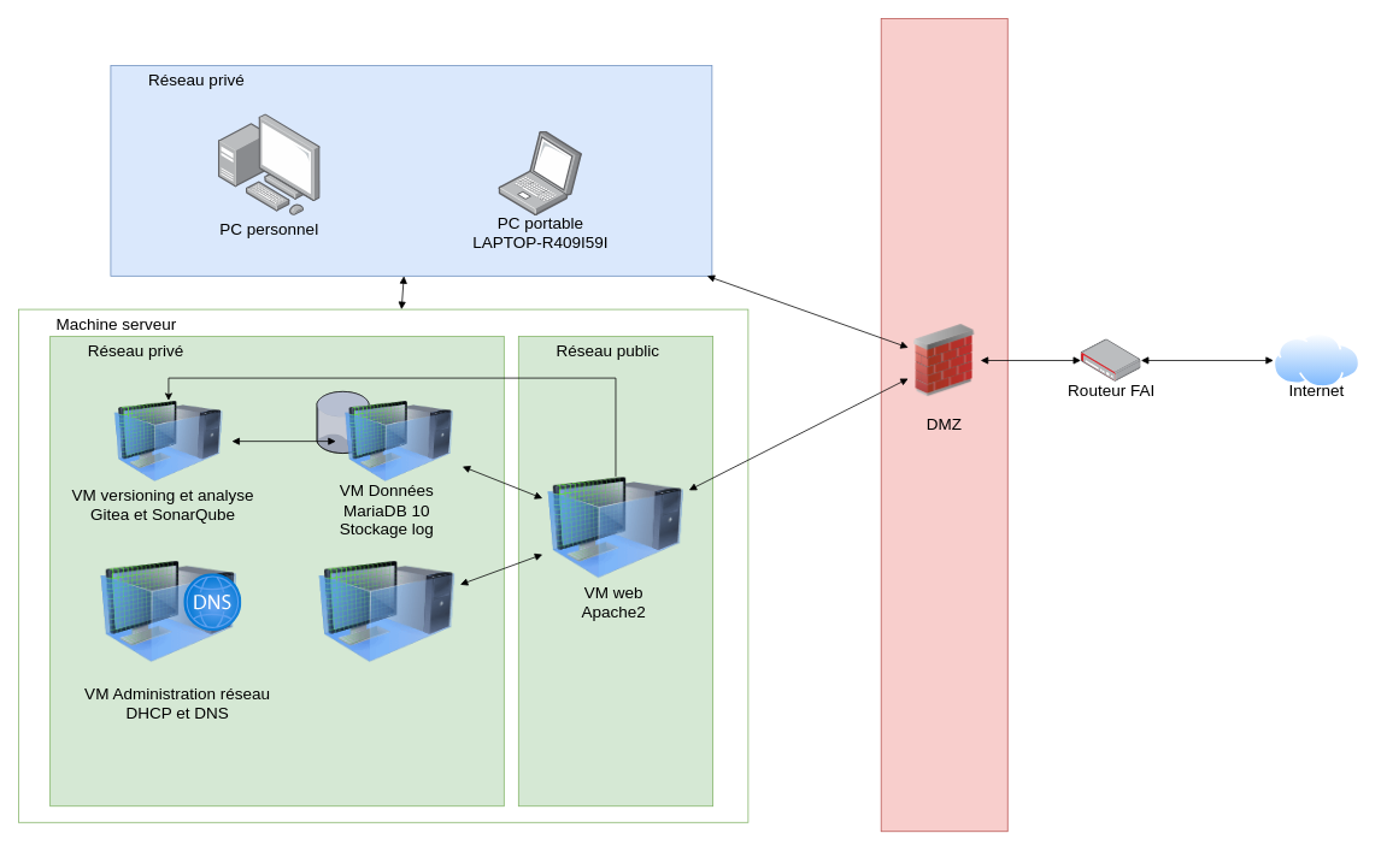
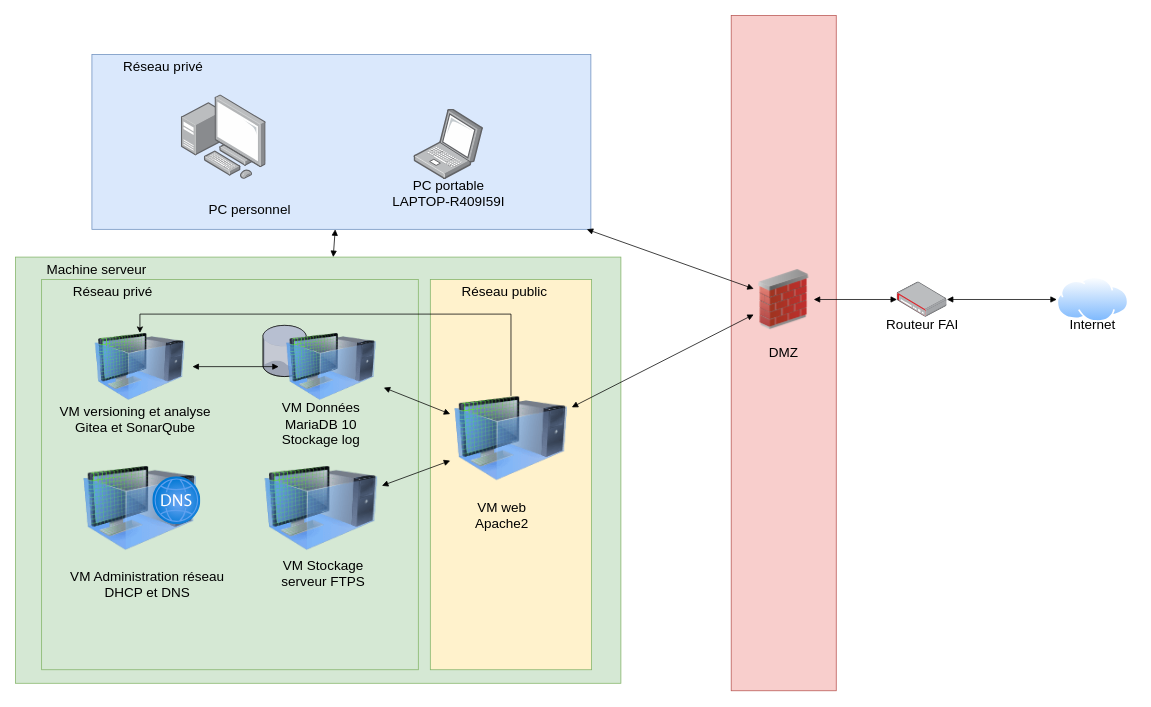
- <mxCell id="18" value="PC personnel" style="text;html=1;strokeColor=none;fillColor=none;align=center;verticalAlign=middle;whiteSpace=wrap;rounded=0;fontSize=18;" vertex="1" parent="1"><mxGeometry x="214" y="238.5" width="167" height="30" as="geometry" /></mxCell>
+ <mxCell id="18" value="PC personnel" style="text;html=1;strokeColor=none;fillColor=none;align=center;verticalAlign=middle;whiteSpace=wrap;rounded=0;fontSize=18;" vertex="1" parent="1"><mxGeometry x="249" y="263.5" width="167" height="30" as="geometry" /></mxCell>
- <mxCell id="2" value="&lt;blockquote style=&quot;margin: 0 0 0 40px; border: none; padding: 0px;&quot;&gt;Machine serveur&lt;/blockquote&gt;" style="rounded=0;whiteSpace=wrap;html=1;fontSize=18;align=left;verticalAlign=top;fillColor=#ffffff;strokeColor=#82b366;" vertex="1" parent="1"><mxGeometry x="20" y="342" width="807" height="568" as="geometry" /></mxCell>
+ <mxCell id="2" value="&lt;blockquote style=&quot;margin: 0 0 0 40px; border: none; padding: 0px;&quot;&gt;Machine serveur&lt;/blockquote&gt;" style="rounded=0;whiteSpace=wrap;html=1;fontSize=18;align=left;verticalAlign=top;fillColor=#d5e8d4;strokeColor=#82b366;" vertex="1" parent="1"><mxGeometry x="20" y="342" width="807" height="568" as="geometry" /></mxCell>
- <mxCell id="19" value="&lt;span style=&quot;white-space: pre;&quot;&gt;&#09;&lt;/span&gt;Réseau public" style="rounded=0;whiteSpace=wrap;html=1;fontSize=18;align=left;verticalAlign=top;fillColor=#d5e8d4;strokeColor=#82b366;" vertex="1" parent="1"><mxGeometry x="573" y="372" width="215" height="520" as="geometry" /></mxCell>
+ <mxCell id="19" value="&lt;span style=&quot;white-space: pre;&quot;&gt;&#09;&lt;/span&gt;Réseau public" style="rounded=0;whiteSpace=wrap;html=1;fontSize=18;align=left;verticalAlign=top;fillColor=#fff2cc;strokeColor=#82b366;" vertex="1" parent="1"><mxGeometry x="573" y="372" width="215" height="520" as="geometry" /></mxCell>
- <mxCell id="24" value="VM web&lt;br&gt;Apache2" style="text;html=1;strokeColor=none;fillColor=none;align=center;verticalAlign=middle;whiteSpace=wrap;rounded=0;fontSize=18;" vertex="1" parent="1"><mxGeometry x="594.5" y="640" width="167" height="53" as="geometry" /></mxCell>
+ <mxCell id="24" value="VM web&lt;br&gt;Apache2" style="text;html=1;strokeColor=none;fillColor=none;align=center;verticalAlign=middle;whiteSpace=wrap;rounded=0;fontSize=18;" vertex="1" parent="1"><mxGeometry x="584.5" y="660" width="167" height="53" as="geometry" /></mxCell>
+ <mxCell id="31" value="VM Stockage&lt;br&gt;serveur FTPS" style="text;html=1;strokeColor=none;fillColor=none;align=center;verticalAlign=middle;whiteSpace=wrap;rounded=0;fontSize=18;" vertex="1" parent="1"><mxGeometry x="346.84" y="737" width="167" height="53" as="geometry" /></mxCell>
